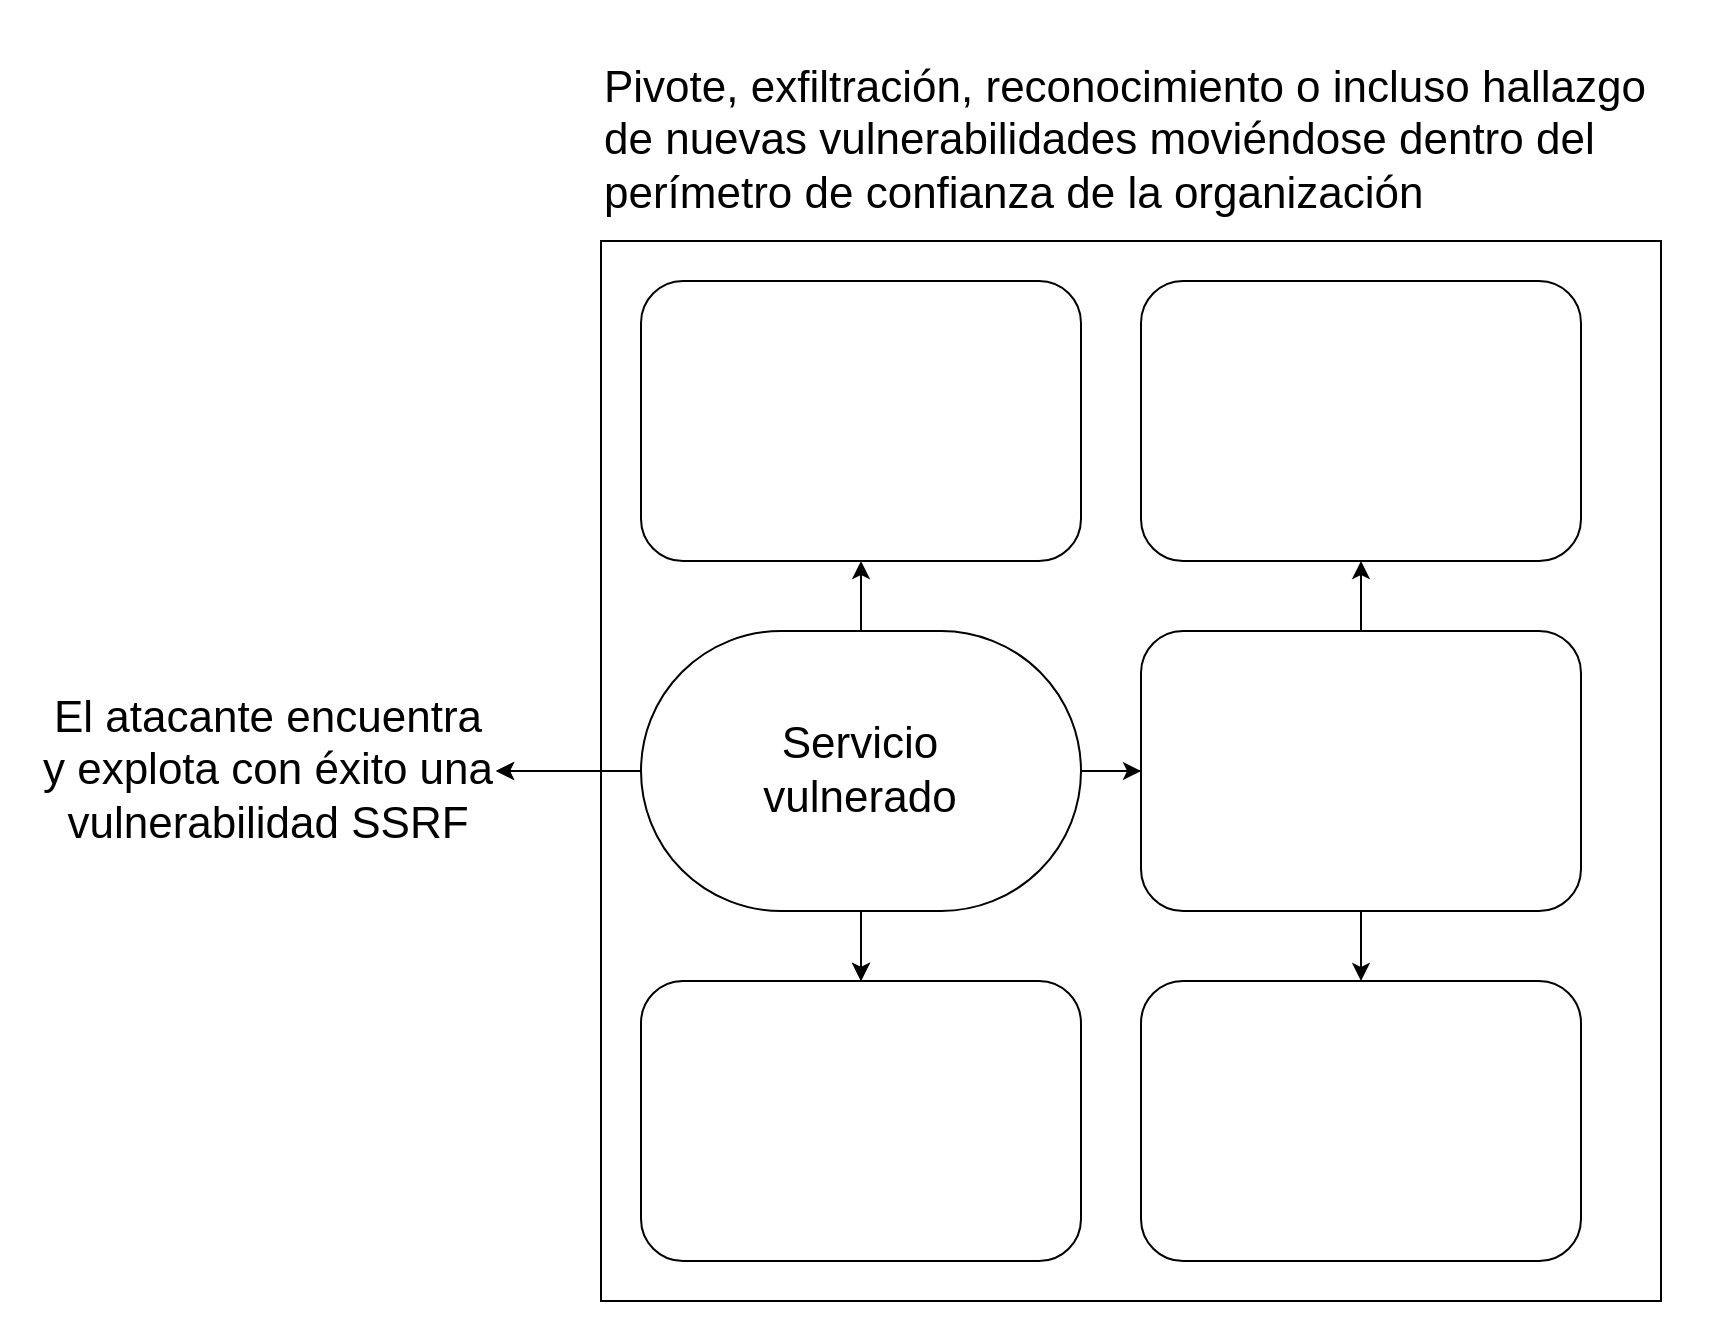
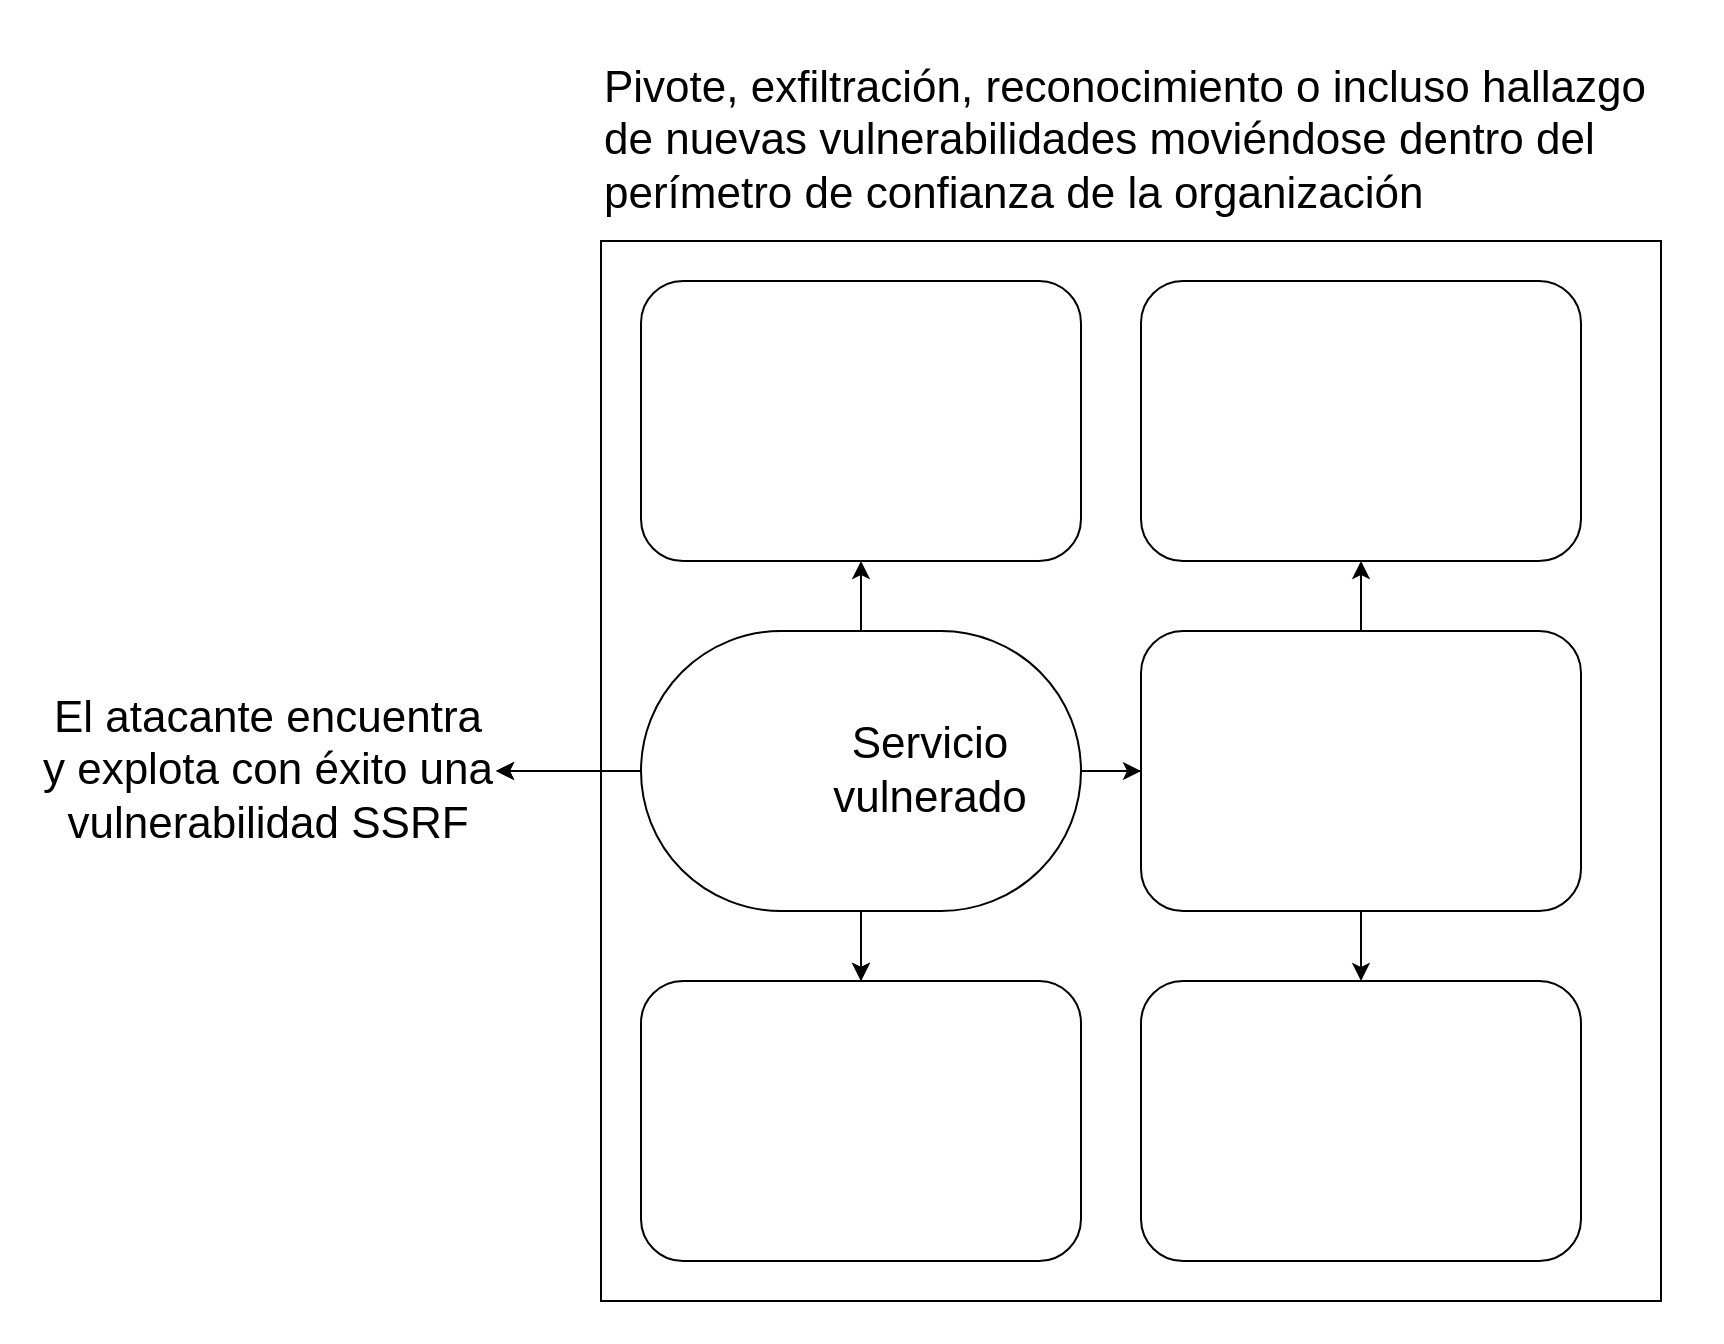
- <mxCell id="18" value="&lt;font style=&quot;font-size: 22px;&quot;&gt;Servicio vulnerado&lt;/font&gt;" style="text;html=1;align=center;verticalAlign=middle;whiteSpace=wrap;rounded=0;" vertex="1" parent="1"><mxGeometry x="365" y="350" width="130" height="70" as="geometry" /></mxCell>
+ <mxCell id="18" value="&lt;font style=&quot;font-size: 22px;&quot;&gt;Servicio vulnerado&lt;/font&gt;" style="text;html=1;align=center;verticalAlign=middle;whiteSpace=wrap;rounded=0;" vertex="1" parent="1"><mxGeometry x="400" y="350" width="130" height="70" as="geometry" /></mxCell>
